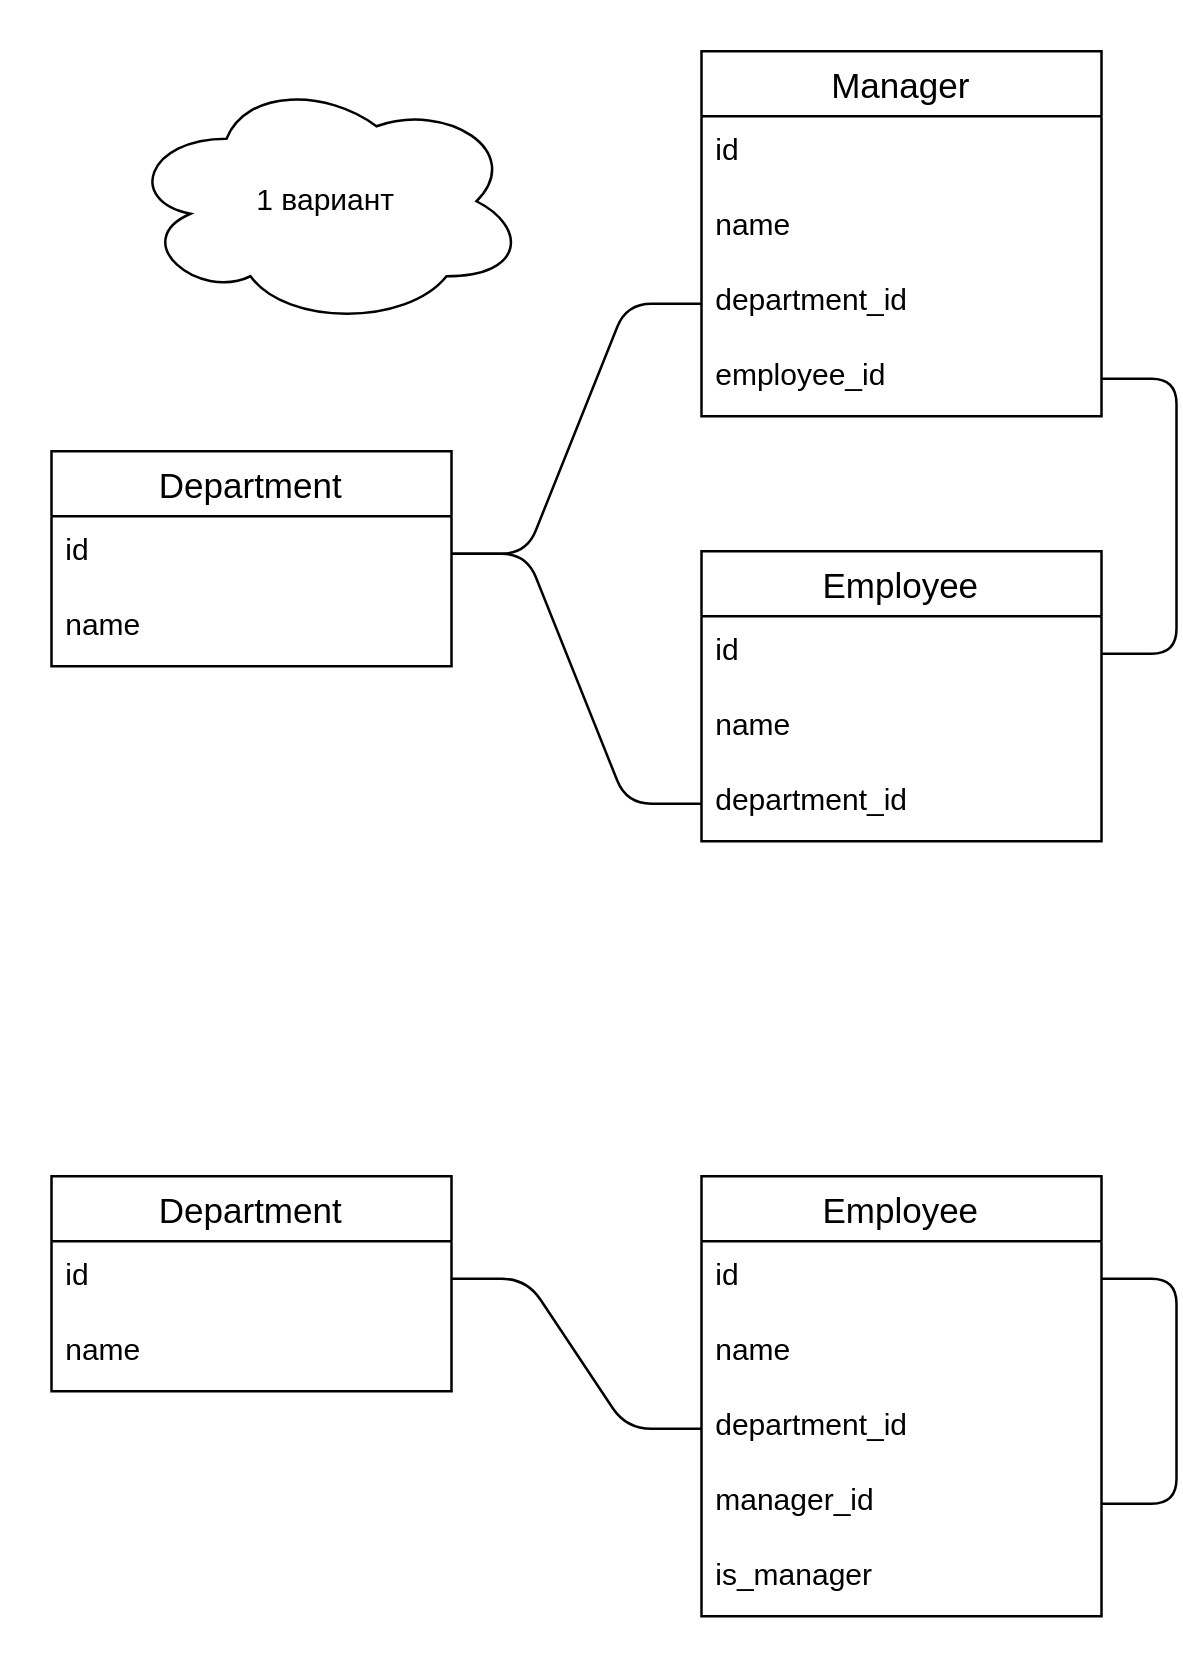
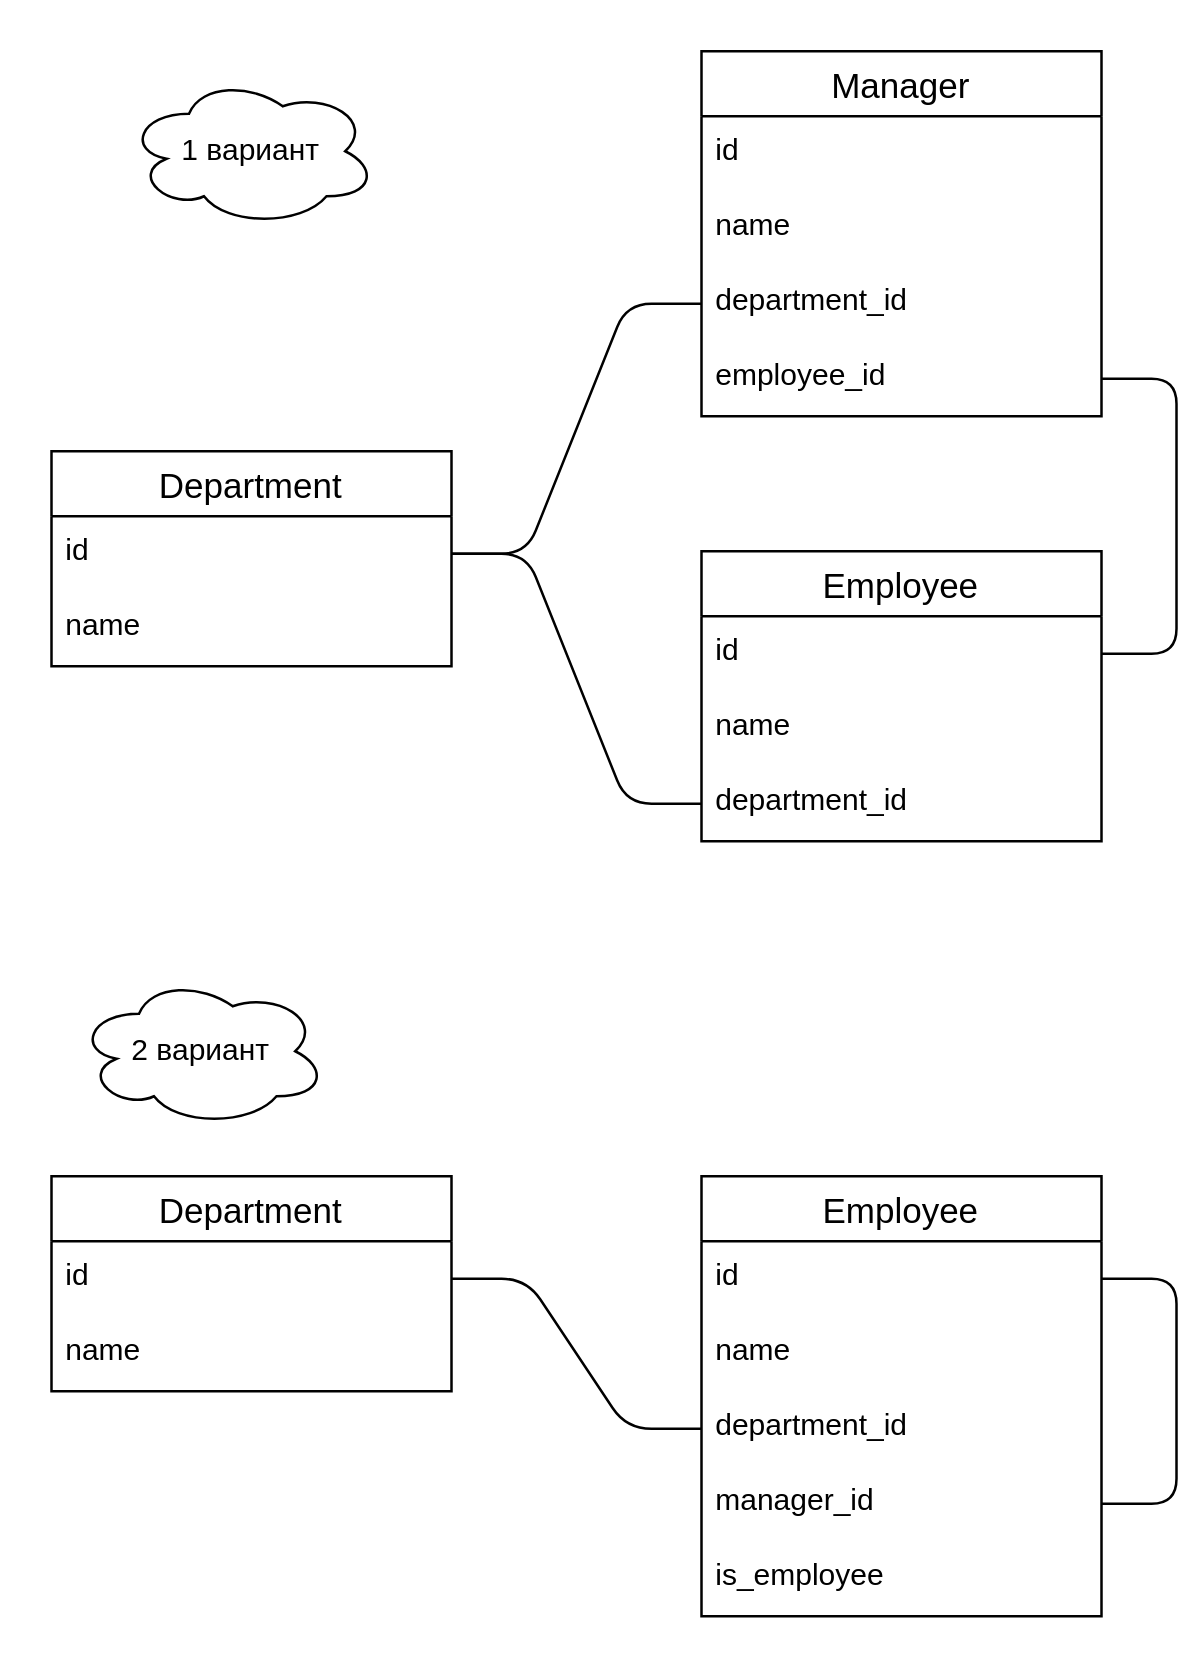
- <mxCell id="28" value="1 вариант" style="ellipse;shape=cloud;whiteSpace=wrap;html=1;align=center;" vertex="1" parent="1"><mxGeometry x="50" y="30" width="160" height="100" as="geometry" /></mxCell>
+ <mxCell id="28" value="1 вариант" style="ellipse;shape=cloud;whiteSpace=wrap;html=1;align=center;" vertex="1" parent="1"><mxGeometry x="50" y="30" width="100" height="60" as="geometry" /></mxCell>
+ <mxCell id="29" value="2 вариант" style="ellipse;shape=cloud;whiteSpace=wrap;html=1;align=center;" vertex="1" parent="1"><mxGeometry x="30" y="390" width="100" height="60" as="geometry" /></mxCell>
- <mxCell id="27" value="is_manager" style="text;strokeColor=none;fillColor=none;spacingLeft=4;spacingRight=4;overflow=hidden;rotatable=0;points=[[0,0.5],[1,0.5]];portConstraint=eastwest;fontSize=12;" vertex="1" parent="21"><mxGeometry y="146" width="160" height="30" as="geometry" /></mxCell>
+ <mxCell id="27" value="is_employee" style="text;strokeColor=none;fillColor=none;spacingLeft=4;spacingRight=4;overflow=hidden;rotatable=0;points=[[0,0.5],[1,0.5]];portConstraint=eastwest;fontSize=12;" vertex="1" parent="21"><mxGeometry y="146" width="160" height="30" as="geometry" /></mxCell>
